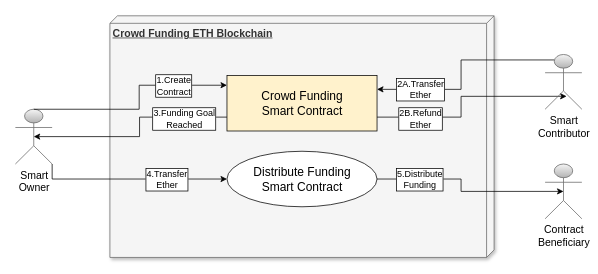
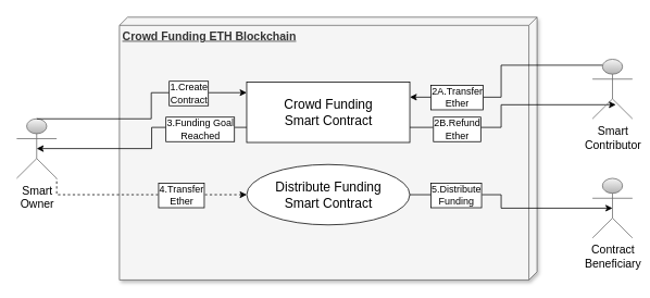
- <mxCell id="12" value="&lt;font style=&quot;font-size: 16px&quot;&gt;Crowd Funding&lt;br&gt;Smart Contract&lt;br&gt;&lt;/font&gt;" style="html=1;fillColor=#fff2cc;" vertex="1" parent="1"><mxGeometry x="302" y="100" width="200" height="74" as="geometry" /></mxCell>
+ <mxCell id="12" value="&lt;font style=&quot;font-size: 16px&quot;&gt;Crowd Funding&lt;br&gt;Smart Contract&lt;br&gt;&lt;/font&gt;" style="html=1;" vertex="1" parent="1"><mxGeometry x="302" y="100" width="200" height="74" as="geometry" /></mxCell>
- <mxCell id="13" style="edgeStyle=orthogonalEdgeStyle;rounded=0;orthogonalLoop=1;jettySize=auto;html=1;entryX=1;entryY=1;entryDx=0;entryDy=0;entryPerimeter=0;startArrow=classic;startFill=1;endArrow=none;endFill=0;" edge="1" parent="1" source="17" target="2"><mxGeometry relative="1" as="geometry" /></mxCell>
+ <mxCell id="13" style="edgeStyle=orthogonalEdgeStyle;rounded=0;orthogonalLoop=1;jettySize=auto;html=1;entryX=1;entryY=1;entryDx=0;entryDy=0;entryPerimeter=0;startArrow=classic;startFill=1;endArrow=none;endFill=0;dashed=1;" edge="1" parent="1" source="17" target="2"><mxGeometry relative="1" as="geometry" /></mxCell>
